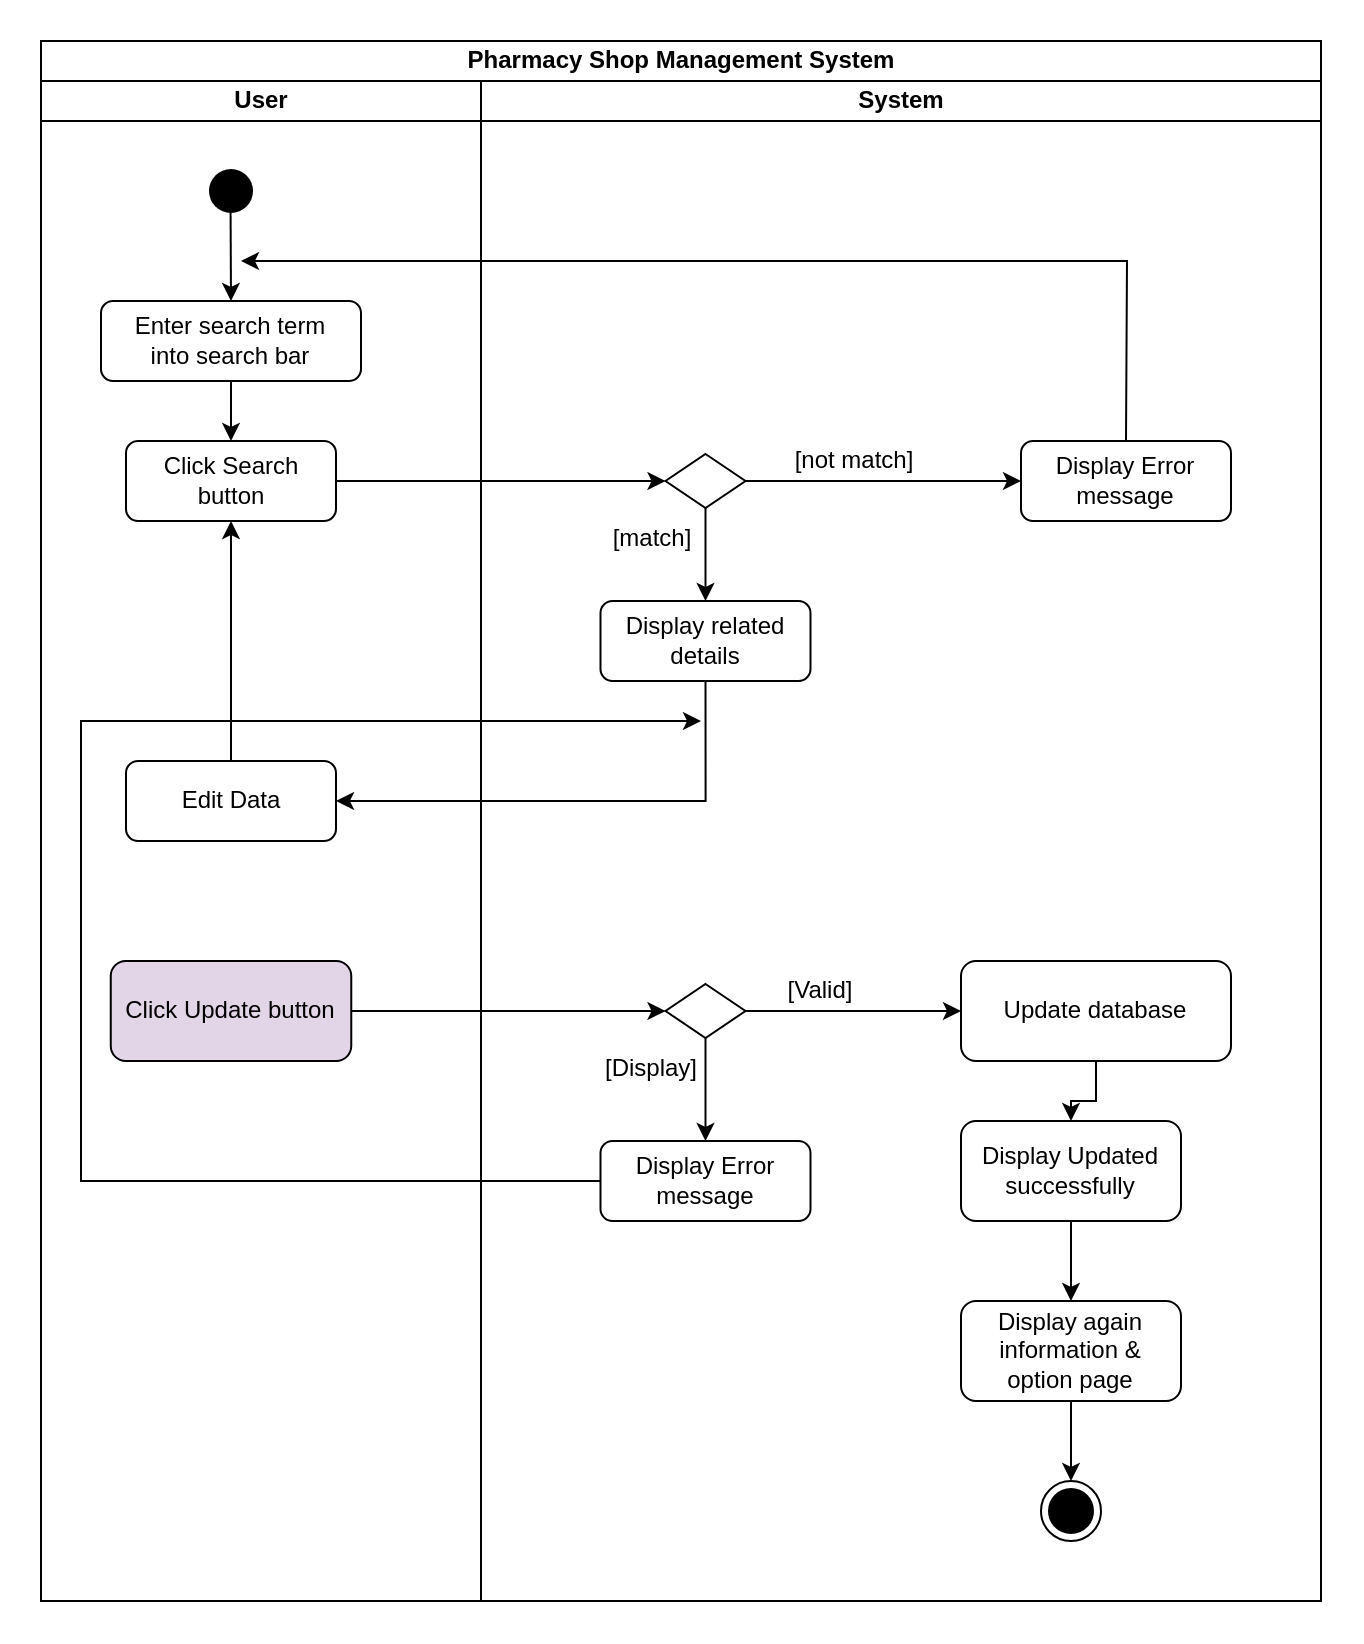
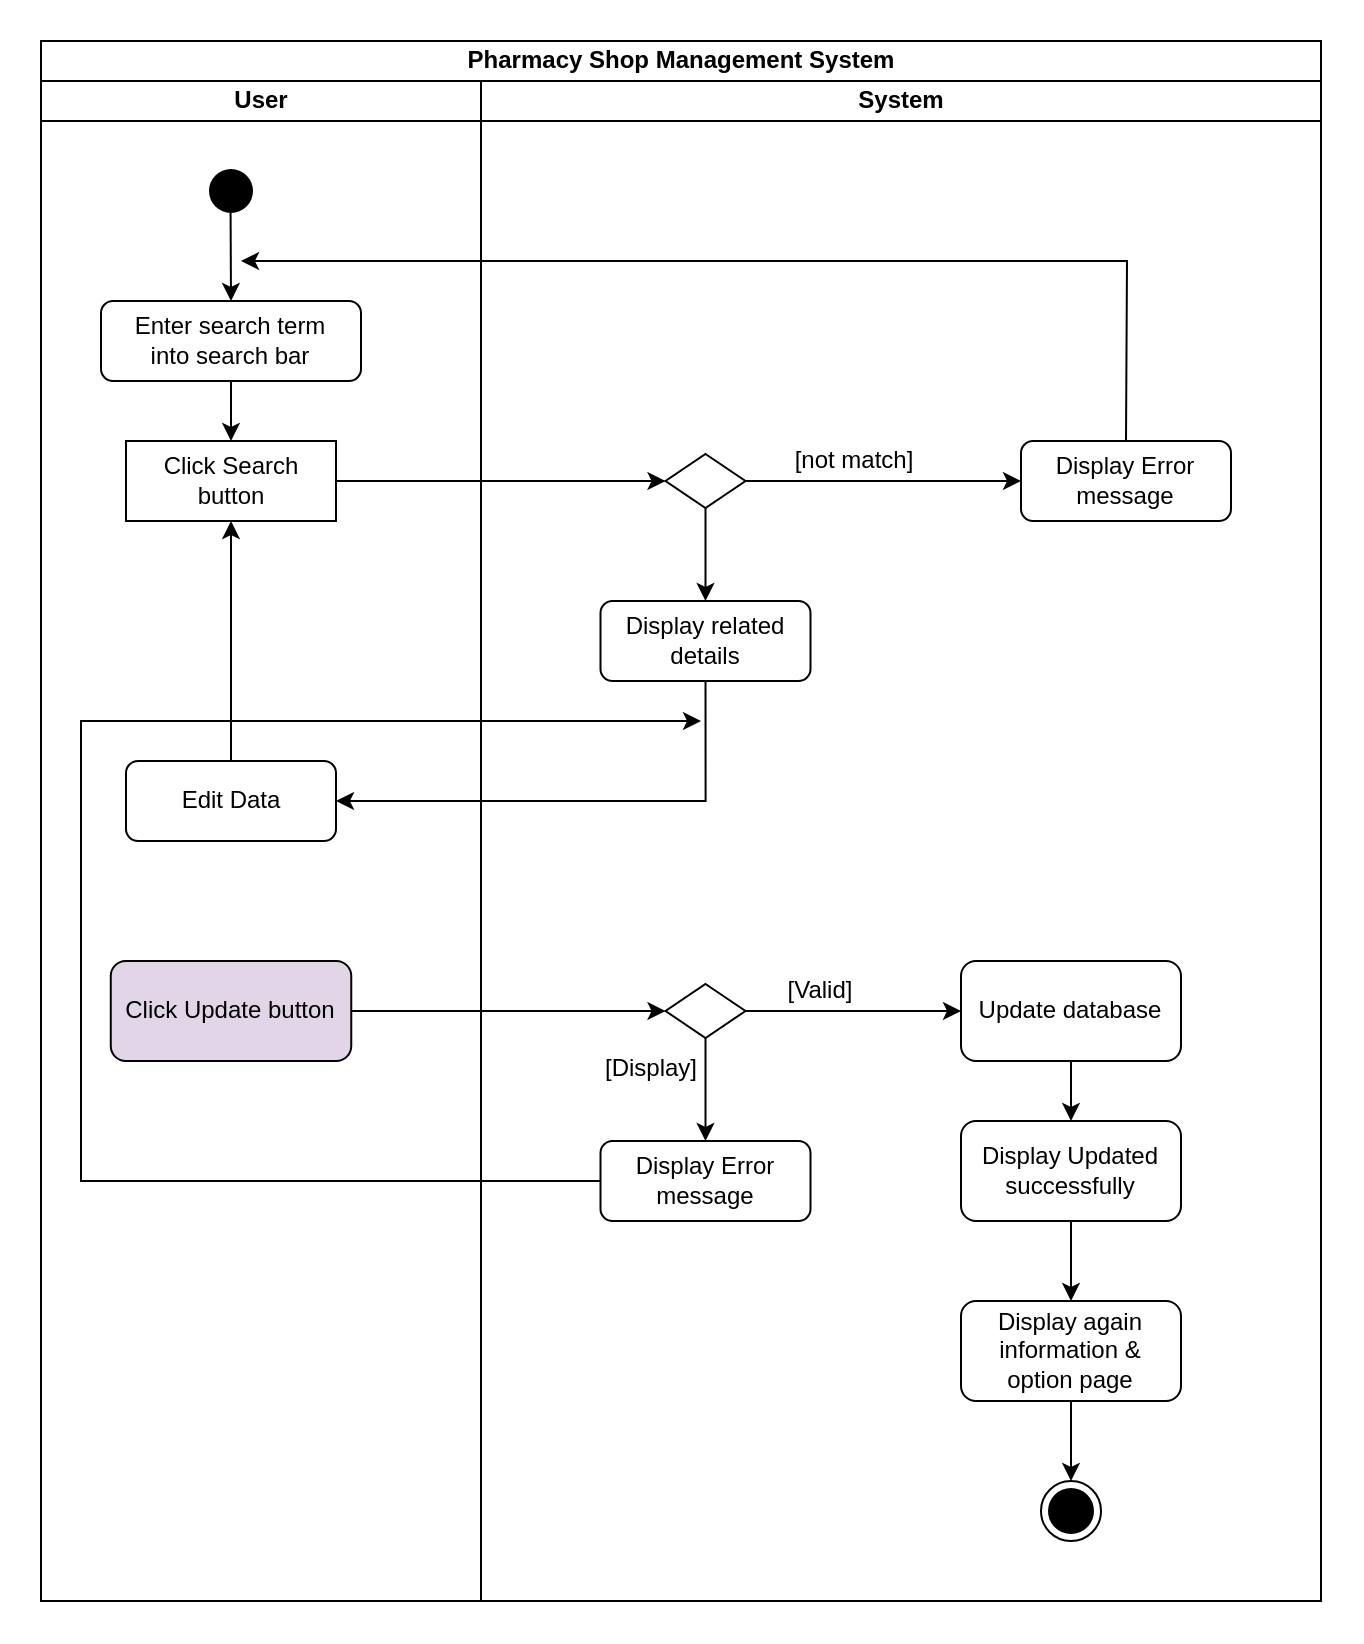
- <mxCell id="10" value="Click Search button" style="rounded=1;whiteSpace=wrap;html=1;" vertex="1" parent="3"><mxGeometry x="42.5" y="180" width="105" height="40" as="geometry" /></mxCell>
+ <mxCell id="10" value="Click Search button" style="whiteSpace=wrap;html=1;rounded=0;" vertex="1" parent="3"><mxGeometry x="42.5" y="180" width="105" height="40" as="geometry" /></mxCell>
- <mxCell id="36" value="[match]" style="text;html=1;strokeColor=none;fillColor=none;align=center;verticalAlign=middle;whiteSpace=wrap;rounded=0;" vertex="1" parent="15"><mxGeometry x="47.88" y="213.5" width="76" height="30" as="geometry" /></mxCell>
- <mxCell id="20" value="Update database" style="rounded=1;whiteSpace=wrap;html=1;" vertex="1" parent="15"><mxGeometry x="240" y="440" width="135" height="50" as="geometry" /></mxCell>
+ <mxCell id="20" value="Update database" style="rounded=1;whiteSpace=wrap;html=1;" vertex="1" parent="15"><mxGeometry x="240" y="440" width="110" height="50" as="geometry" /></mxCell>
